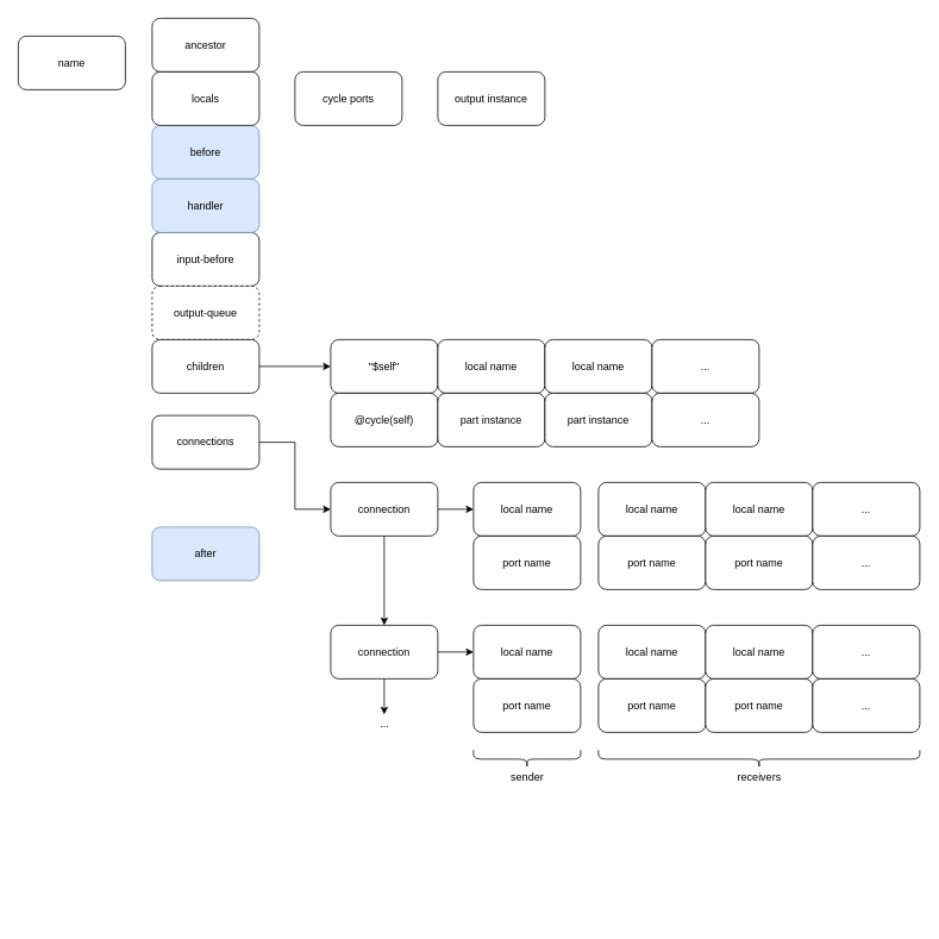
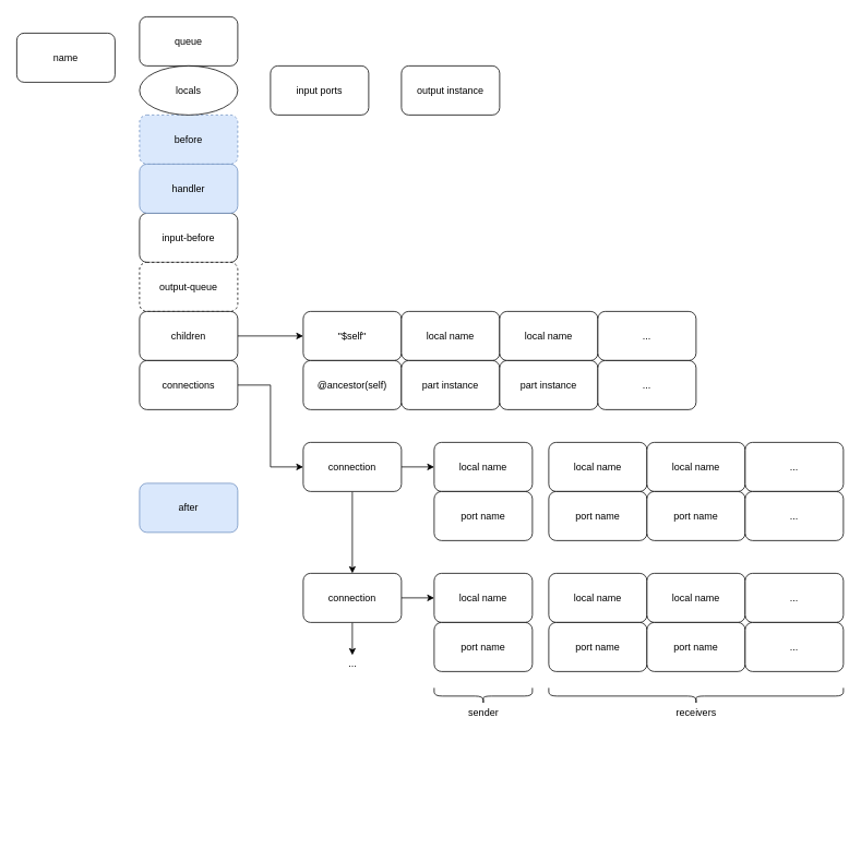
- <mxCell id="10" value="ancestor" style="rounded=1;whiteSpace=wrap;html=1;" parent="1" vertex="1"><mxGeometry x="170" y="20" width="120" height="60" as="geometry" /></mxCell>
+ <mxCell id="10" value="queue" style="rounded=1;whiteSpace=wrap;html=1;" parent="1" vertex="1"><mxGeometry x="170" y="20" width="120" height="60" as="geometry" /></mxCell>
- <mxCell id="11" value="locals" style="rounded=1;whiteSpace=wrap;html=1;" parent="1" vertex="1"><mxGeometry x="170" y="80" width="120" height="60" as="geometry" /></mxCell>
+ <mxCell id="11" value="locals" style="ellipse;whiteSpace=wrap;html=1;" parent="1" vertex="1"><mxGeometry x="170" y="80" width="120" height="60" as="geometry" /></mxCell>
- <mxCell id="14" value="cycle ports" style="rounded=1;whiteSpace=wrap;html=1;" parent="1" vertex="1"><mxGeometry x="330" y="80" width="120" height="60" as="geometry" /></mxCell>
+ <mxCell id="14" value="input ports" style="rounded=1;whiteSpace=wrap;html=1;" parent="1" vertex="1"><mxGeometry x="330" y="80" width="120" height="60" as="geometry" /></mxCell>
- <mxCell id="2" value="before" style="rounded=1;whiteSpace=wrap;html=1;fillColor=#dae8fc;strokeColor=#6c8ebf;" parent="1" vertex="1"><mxGeometry x="170" y="140" width="120" height="60" as="geometry" /></mxCell>
+ <mxCell id="2" value="before" style="rounded=1;whiteSpace=wrap;html=1;fillColor=#dae8fc;strokeColor=#6c8ebf;dashed=1;" parent="1" vertex="1"><mxGeometry x="170" y="140" width="120" height="60" as="geometry" /></mxCell>
- <mxCell id="13" value="@cycle(self)" style="rounded=1;whiteSpace=wrap;html=1;" parent="1" vertex="1"><mxGeometry x="370" y="440" width="120" height="60" as="geometry" /></mxCell>
+ <mxCell id="13" value="@ancestor(self)" style="rounded=1;whiteSpace=wrap;html=1;" parent="1" vertex="1"><mxGeometry x="370" y="440" width="120" height="60" as="geometry" /></mxCell>
- <mxCell id="8" value="connections" style="rounded=1;whiteSpace=wrap;html=1;" parent="1" vertex="1"><mxGeometry x="170" y="465" width="120" height="60" as="geometry" /></mxCell>
+ <mxCell id="8" value="connections" style="rounded=1;whiteSpace=wrap;html=1;" parent="1" vertex="1"><mxGeometry x="170" y="440" width="120" height="60" as="geometry" /></mxCell>
